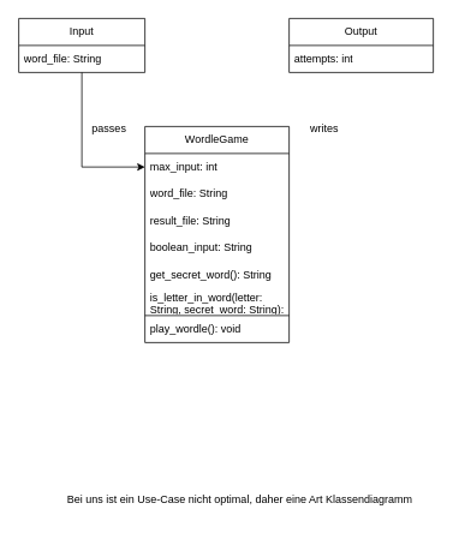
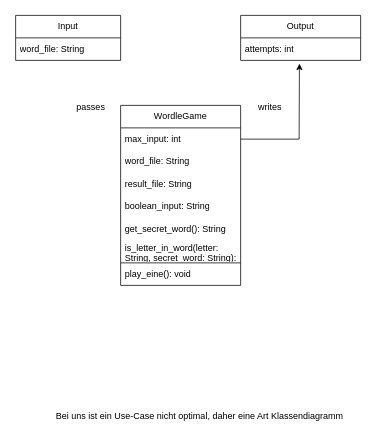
+ <mxCell id="18" value="" style="endArrow=classic;html=1;rounded=0;entryX=0.49;entryY=1.145;entryDx=0;entryDy=0;entryPerimeter=0;exitX=1;exitY=0.5;exitDx=0;exitDy=0;" edge="1" parent="1" source="6" target="15"><mxGeometry width="50" height="50" relative="1" as="geometry"><mxPoint x="210" y="230" as="sourcePoint" /><mxPoint x="260" y="180" as="targetPoint" /><Array as="points"><mxPoint x="398" y="185" /></Array></mxGeometry></mxCell>
- <mxCell id="2" style="edgeStyle=orthogonalEdgeStyle;rounded=0;orthogonalLoop=1;jettySize=auto;html=1;" edge="1" parent="1" source="3" target="6"><mxGeometry relative="1" as="geometry" /></mxCell>
- <mxCell id="13" value="play_wordle(): void" style="text;strokeColor=none;fillColor=none;align=left;verticalAlign=middle;spacingLeft=4;spacingRight=4;overflow=hidden;points=[[0,0.5],[1,0.5]];portConstraint=eastwest;rotatable=0;whiteSpace=wrap;html=1;" parent="5" vertex="1"><mxGeometry y="210" width="160" height="30" as="geometry" /></mxCell>
+ <mxCell id="13" value="play_eine(): void" style="text;strokeColor=none;fillColor=none;align=left;verticalAlign=middle;spacingLeft=4;spacingRight=4;overflow=hidden;points=[[0,0.5],[1,0.5]];portConstraint=eastwest;rotatable=0;whiteSpace=wrap;html=1;" parent="5" vertex="1"><mxGeometry y="210" width="160" height="30" as="geometry" /></mxCell>
